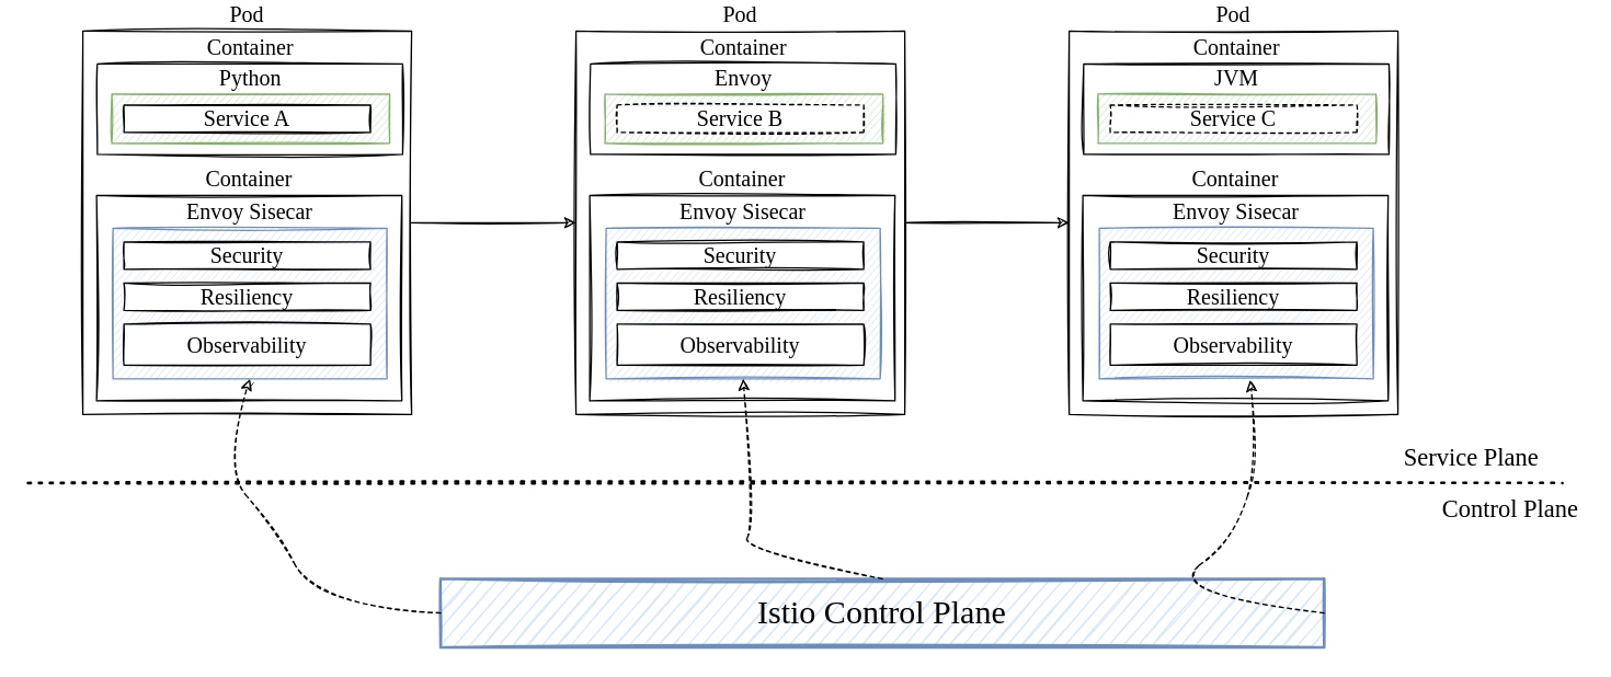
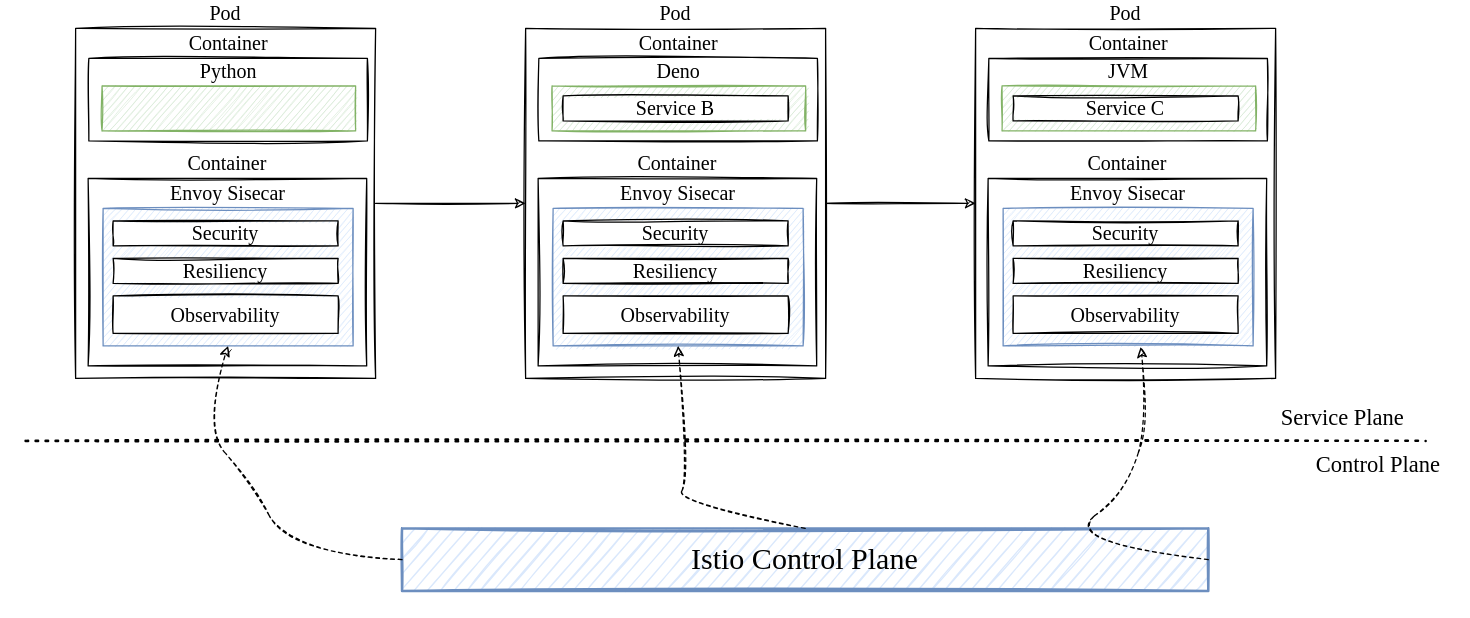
- <mxCell id="19" value="&lt;font style=&quot;font-size: 16px;&quot; data-font-src=&quot;https://fonts.googleapis.com/css?family=Architects+Daughter&quot; face=&quot;Architects Daughter&quot;&gt;Envoy&lt;/font&gt;" style="rounded=0;whiteSpace=wrap;html=1;sketch=1;strokeColor=#82b366;fontFamily=Helvetica;fontSize=12;fillColor=#d5e8d4;labelPosition=center;verticalLabelPosition=top;align=center;verticalAlign=bottom;" vertex="1" parent="1"><mxGeometry x="441.14" y="66" width="202.86" height="36" as="geometry" /></mxCell>
+ <mxCell id="19" value="&lt;font style=&quot;font-size: 16px;&quot; data-font-src=&quot;https://fonts.googleapis.com/css?family=Architects+Daughter&quot; face=&quot;Architects Daughter&quot;&gt;Deno&lt;/font&gt;" style="rounded=0;whiteSpace=wrap;html=1;sketch=1;strokeColor=#82b366;fontFamily=Helvetica;fontSize=12;fillColor=#d5e8d4;labelPosition=center;verticalLabelPosition=top;align=center;verticalAlign=bottom;" vertex="1" parent="1"><mxGeometry x="441.14" y="66" width="202.86" height="36" as="geometry" /></mxCell>
- <mxCell id="11" value="Service A" style="rounded=0;whiteSpace=wrap;html=1;sketch=1;strokeColor=default;fontFamily=Architects Daughter;fontSource=https%3A%2F%2Ffonts.googleapis.com%2Fcss%3Ffamily%3DArchitects%2BDaughter;fontSize=16;fontColor=default;fillColor=default;" vertex="1" parent="1"><mxGeometry x="90" y="74" width="180" height="20" as="geometry" /></mxCell>
- <mxCell id="20" value="Service B" style="rounded=0;whiteSpace=wrap;html=1;sketch=1;strokeColor=default;fontFamily=Architects Daughter;fontSource=https%3A%2F%2Ffonts.googleapis.com%2Fcss%3Ffamily%3DArchitects%2BDaughter;fontSize=16;fontColor=default;fillColor=default;dashed=1;" vertex="1" parent="1"><mxGeometry x="450" y="74" width="180" height="20" as="geometry" /></mxCell>
+ <mxCell id="20" value="Service B" style="rounded=0;whiteSpace=wrap;html=1;sketch=1;strokeColor=default;fontFamily=Architects Daughter;fontSource=https%3A%2F%2Ffonts.googleapis.com%2Fcss%3Ffamily%3DArchitects%2BDaughter;fontSize=16;fontColor=default;fillColor=default;" vertex="1" parent="1"><mxGeometry x="450" y="74" width="180" height="20" as="geometry" /></mxCell>
- <mxCell id="29" value="Service C" style="rounded=0;whiteSpace=wrap;html=1;sketch=1;strokeColor=default;fontFamily=Architects Daughter;fontSource=https%3A%2F%2Ffonts.googleapis.com%2Fcss%3Ffamily%3DArchitects%2BDaughter;fontSize=16;fontColor=default;fillColor=default;dashed=1;" vertex="1" parent="1"><mxGeometry x="810" y="74" width="180" height="20" as="geometry" /></mxCell>
+ <mxCell id="29" value="Service C" style="rounded=0;whiteSpace=wrap;html=1;sketch=1;strokeColor=default;fontFamily=Architects Daughter;fontSource=https%3A%2F%2Ffonts.googleapis.com%2Fcss%3Ffamily%3DArchitects%2BDaughter;fontSize=16;fontColor=default;fillColor=default;" vertex="1" parent="1"><mxGeometry x="810" y="74" width="180" height="20" as="geometry" /></mxCell>
